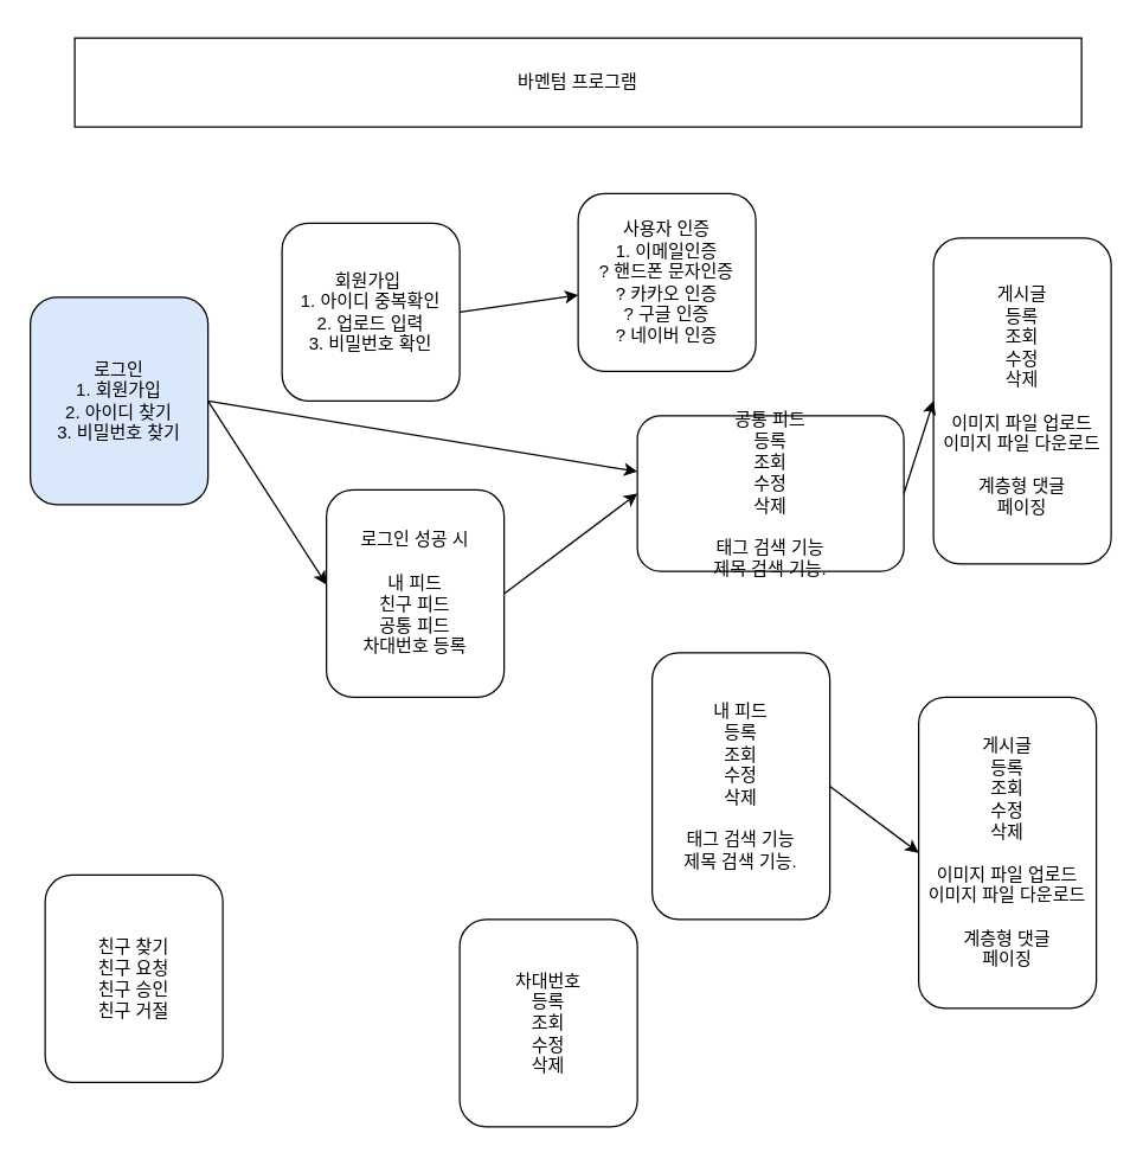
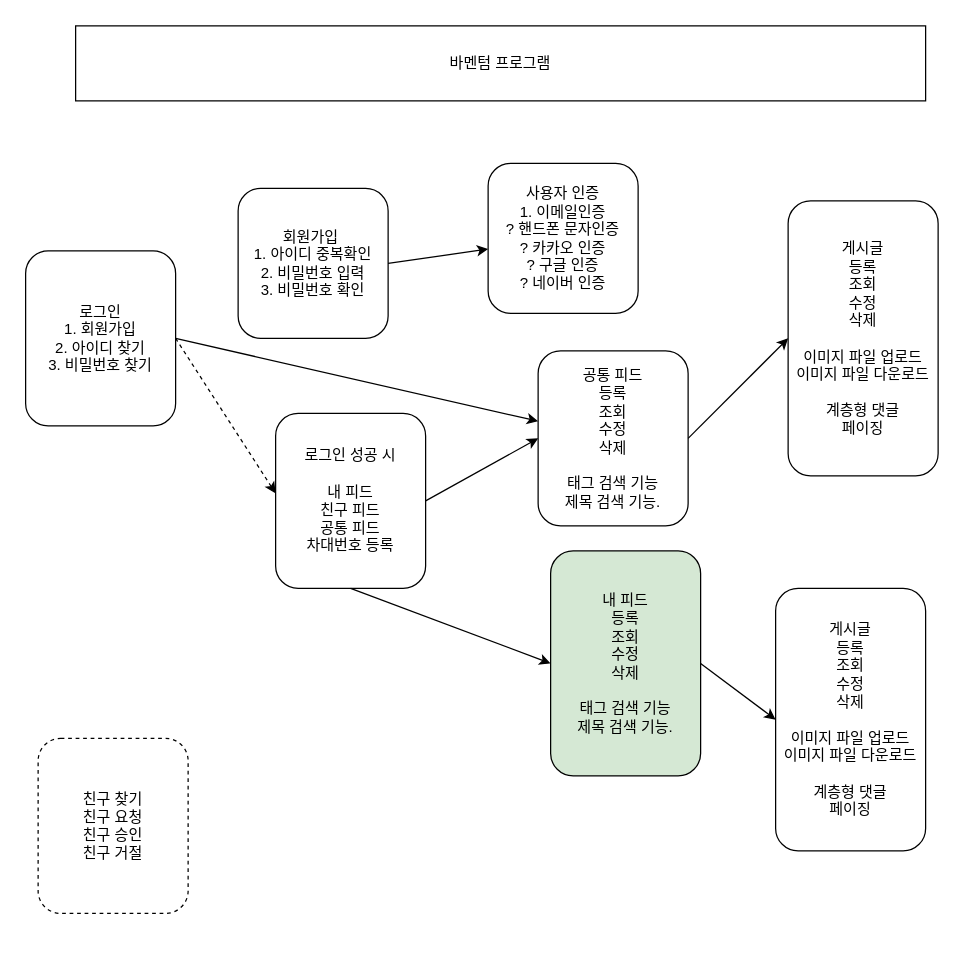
- <mxCell id="7" value="바멘텀 프로그램" style="rounded=0;whiteSpace=wrap;html=1;" parent="1" vertex="1"><mxGeometry x="50" y="25" width="680" height="60" as="geometry" /></mxCell>
+ <mxCell id="7" value="바멘텀 프로그램" style="rounded=0;whiteSpace=wrap;html=1;" parent="1" vertex="1"><mxGeometry x="60" y="20" width="680" height="60" as="geometry" /></mxCell>
- <mxCell id="2" value="회원가입&amp;nbsp;&lt;br&gt;1. 아이디 중복확인&lt;br&gt;2. 업로드 입력&lt;br&gt;3. 비밀번호 확인" style="rounded=1;whiteSpace=wrap;html=1;fontSize=12;glass=0;strokeWidth=1;shadow=0;" parent="1" vertex="1"><mxGeometry x="190" y="150" width="120" height="120" as="geometry" /></mxCell>
+ <mxCell id="2" value="회원가입&amp;nbsp;&lt;br&gt;1. 아이디 중복확인&lt;br&gt;2. 비밀번호 입력&lt;br&gt;3. 비밀번호 확인" style="rounded=1;whiteSpace=wrap;html=1;fontSize=12;glass=0;strokeWidth=1;shadow=0;" parent="1" vertex="1"><mxGeometry x="190" y="150" width="120" height="120" as="geometry" /></mxCell>
- <mxCell id="4" value="로그인&lt;br&gt;1. 회원가입&lt;br&gt;2. 아이디 찾기&lt;br&gt;3. 비밀번호 찾기" style="rounded=1;whiteSpace=wrap;html=1;fontSize=12;glass=0;strokeWidth=1;shadow=0;fillColor=#dae8fc;" parent="1" vertex="1"><mxGeometry x="20" y="200" width="120" height="140" as="geometry" /></mxCell>
+ <mxCell id="4" value="로그인&lt;br&gt;1. 회원가입&lt;br&gt;2. 아이디 찾기&lt;br&gt;3. 비밀번호 찾기" style="rounded=1;whiteSpace=wrap;html=1;fontSize=12;glass=0;strokeWidth=1;shadow=0;" parent="1" vertex="1"><mxGeometry x="20" y="200" width="120" height="140" as="geometry" /></mxCell>
- <mxCell id="6" value="" style="endArrow=classic;html=1;rounded=0;entryX=0;entryY=0.457;entryDx=0;entryDy=0;entryPerimeter=0;exitX=1;exitY=0.5;exitDx=0;exitDy=0;" parent="1" source="4" target="3" edge="1"><mxGeometry width="50" height="50" relative="1" as="geometry"><mxPoint x="210" y="486" as="sourcePoint" /><mxPoint x="299.04" y="350" as="targetPoint" /></mxGeometry></mxCell>
+ <mxCell id="6" value="" style="endArrow=classic;html=1;rounded=0;entryX=0;entryY=0.457;entryDx=0;entryDy=0;entryPerimeter=0;exitX=1;exitY=0.5;exitDx=0;exitDy=0;dashed=1;" parent="1" source="4" target="3" edge="1"><mxGeometry width="50" height="50" relative="1" as="geometry"><mxPoint x="210" y="486" as="sourcePoint" /><mxPoint x="299.04" y="350" as="targetPoint" /></mxGeometry></mxCell>
- <mxCell id="10" value="공통 피드&lt;br&gt;등록&lt;br&gt;조회&lt;br&gt;수정&lt;br&gt;삭제&lt;br&gt;&lt;br&gt;태그 검색 기능&lt;br&gt;제목 검색 기능." style="rounded=1;whiteSpace=wrap;html=1;fontSize=12;glass=0;strokeWidth=1;shadow=0;" vertex="1" parent="1"><mxGeometry x="430" y="280" width="180" height="105" as="geometry" /></mxCell>
+ <mxCell id="10" value="공통 피드&lt;br&gt;등록&lt;br&gt;조회&lt;br&gt;수정&lt;br&gt;삭제&lt;br&gt;&lt;br&gt;태그 검색 기능&lt;br&gt;제목 검색 기능." style="rounded=1;whiteSpace=wrap;html=1;fontSize=12;glass=0;strokeWidth=1;shadow=0;" vertex="1" parent="1"><mxGeometry x="430" y="280" width="120" height="140" as="geometry" /></mxCell>
+ <mxCell id="9" value="" style="endArrow=classic;html=1;rounded=0;entryX=0;entryY=0.5;entryDx=0;entryDy=0;exitX=0.5;exitY=1;exitDx=0;exitDy=0;" parent="1" source="3" target="8" edge="1"><mxGeometry width="50" height="50" relative="1" as="geometry"><mxPoint x="160" y="440" as="sourcePoint" /><mxPoint x="230" y="560" as="targetPoint" /><Array as="points" /></mxGeometry></mxCell>
- <mxCell id="8" value="내 피드&lt;br style=&quot;border-color: var(--border-color);&quot;&gt;등록&lt;br style=&quot;border-color: var(--border-color);&quot;&gt;조회&lt;br style=&quot;border-color: var(--border-color);&quot;&gt;수정&lt;br style=&quot;border-color: var(--border-color);&quot;&gt;삭제&lt;br style=&quot;border-color: var(--border-color);&quot;&gt;&lt;br style=&quot;border-color: var(--border-color);&quot;&gt;태그 검색 기능&lt;br style=&quot;border-color: var(--border-color);&quot;&gt;제목 검색 기능." style="rounded=1;whiteSpace=wrap;html=1;fontSize=12;glass=0;strokeWidth=1;shadow=0;" parent="1" vertex="1"><mxGeometry x="440" y="440" width="120" height="180" as="geometry" /></mxCell>
+ <mxCell id="8" value="내 피드&lt;br style=&quot;border-color: var(--border-color);&quot;&gt;등록&lt;br style=&quot;border-color: var(--border-color);&quot;&gt;조회&lt;br style=&quot;border-color: var(--border-color);&quot;&gt;수정&lt;br style=&quot;border-color: var(--border-color);&quot;&gt;삭제&lt;br style=&quot;border-color: var(--border-color);&quot;&gt;&lt;br style=&quot;border-color: var(--border-color);&quot;&gt;태그 검색 기능&lt;br style=&quot;border-color: var(--border-color);&quot;&gt;제목 검색 기능." style="rounded=1;whiteSpace=wrap;html=1;fontSize=12;glass=0;strokeWidth=1;shadow=0;fillColor=#d5e8d4;" parent="1" vertex="1"><mxGeometry x="440" y="440" width="120" height="180" as="geometry" /></mxCell>
- <mxCell id="19" value="친구 찾기&lt;br&gt;친구 요청&lt;br&gt;친구 승인&lt;br&gt;친구 거절" style="rounded=1;whiteSpace=wrap;html=1;fontSize=12;glass=0;strokeWidth=1;shadow=0;" vertex="1" parent="1"><mxGeometry x="30" y="590" width="120" height="140" as="geometry" /></mxCell>
+ <mxCell id="19" value="친구 찾기&lt;br&gt;친구 요청&lt;br&gt;친구 승인&lt;br&gt;친구 거절" style="rounded=1;whiteSpace=wrap;html=1;fontSize=12;glass=0;strokeWidth=1;shadow=0;dashed=1;" vertex="1" parent="1"><mxGeometry x="30" y="590" width="120" height="140" as="geometry" /></mxCell>
- <mxCell id="11" value="차대번호&lt;br&gt;등록&lt;br&gt;조회&lt;br&gt;수정&lt;br&gt;삭제" style="rounded=1;whiteSpace=wrap;html=1;fontSize=12;glass=0;strokeWidth=1;shadow=0;" vertex="1" parent="1"><mxGeometry x="310" y="620" width="120" height="140" as="geometry" /></mxCell>
